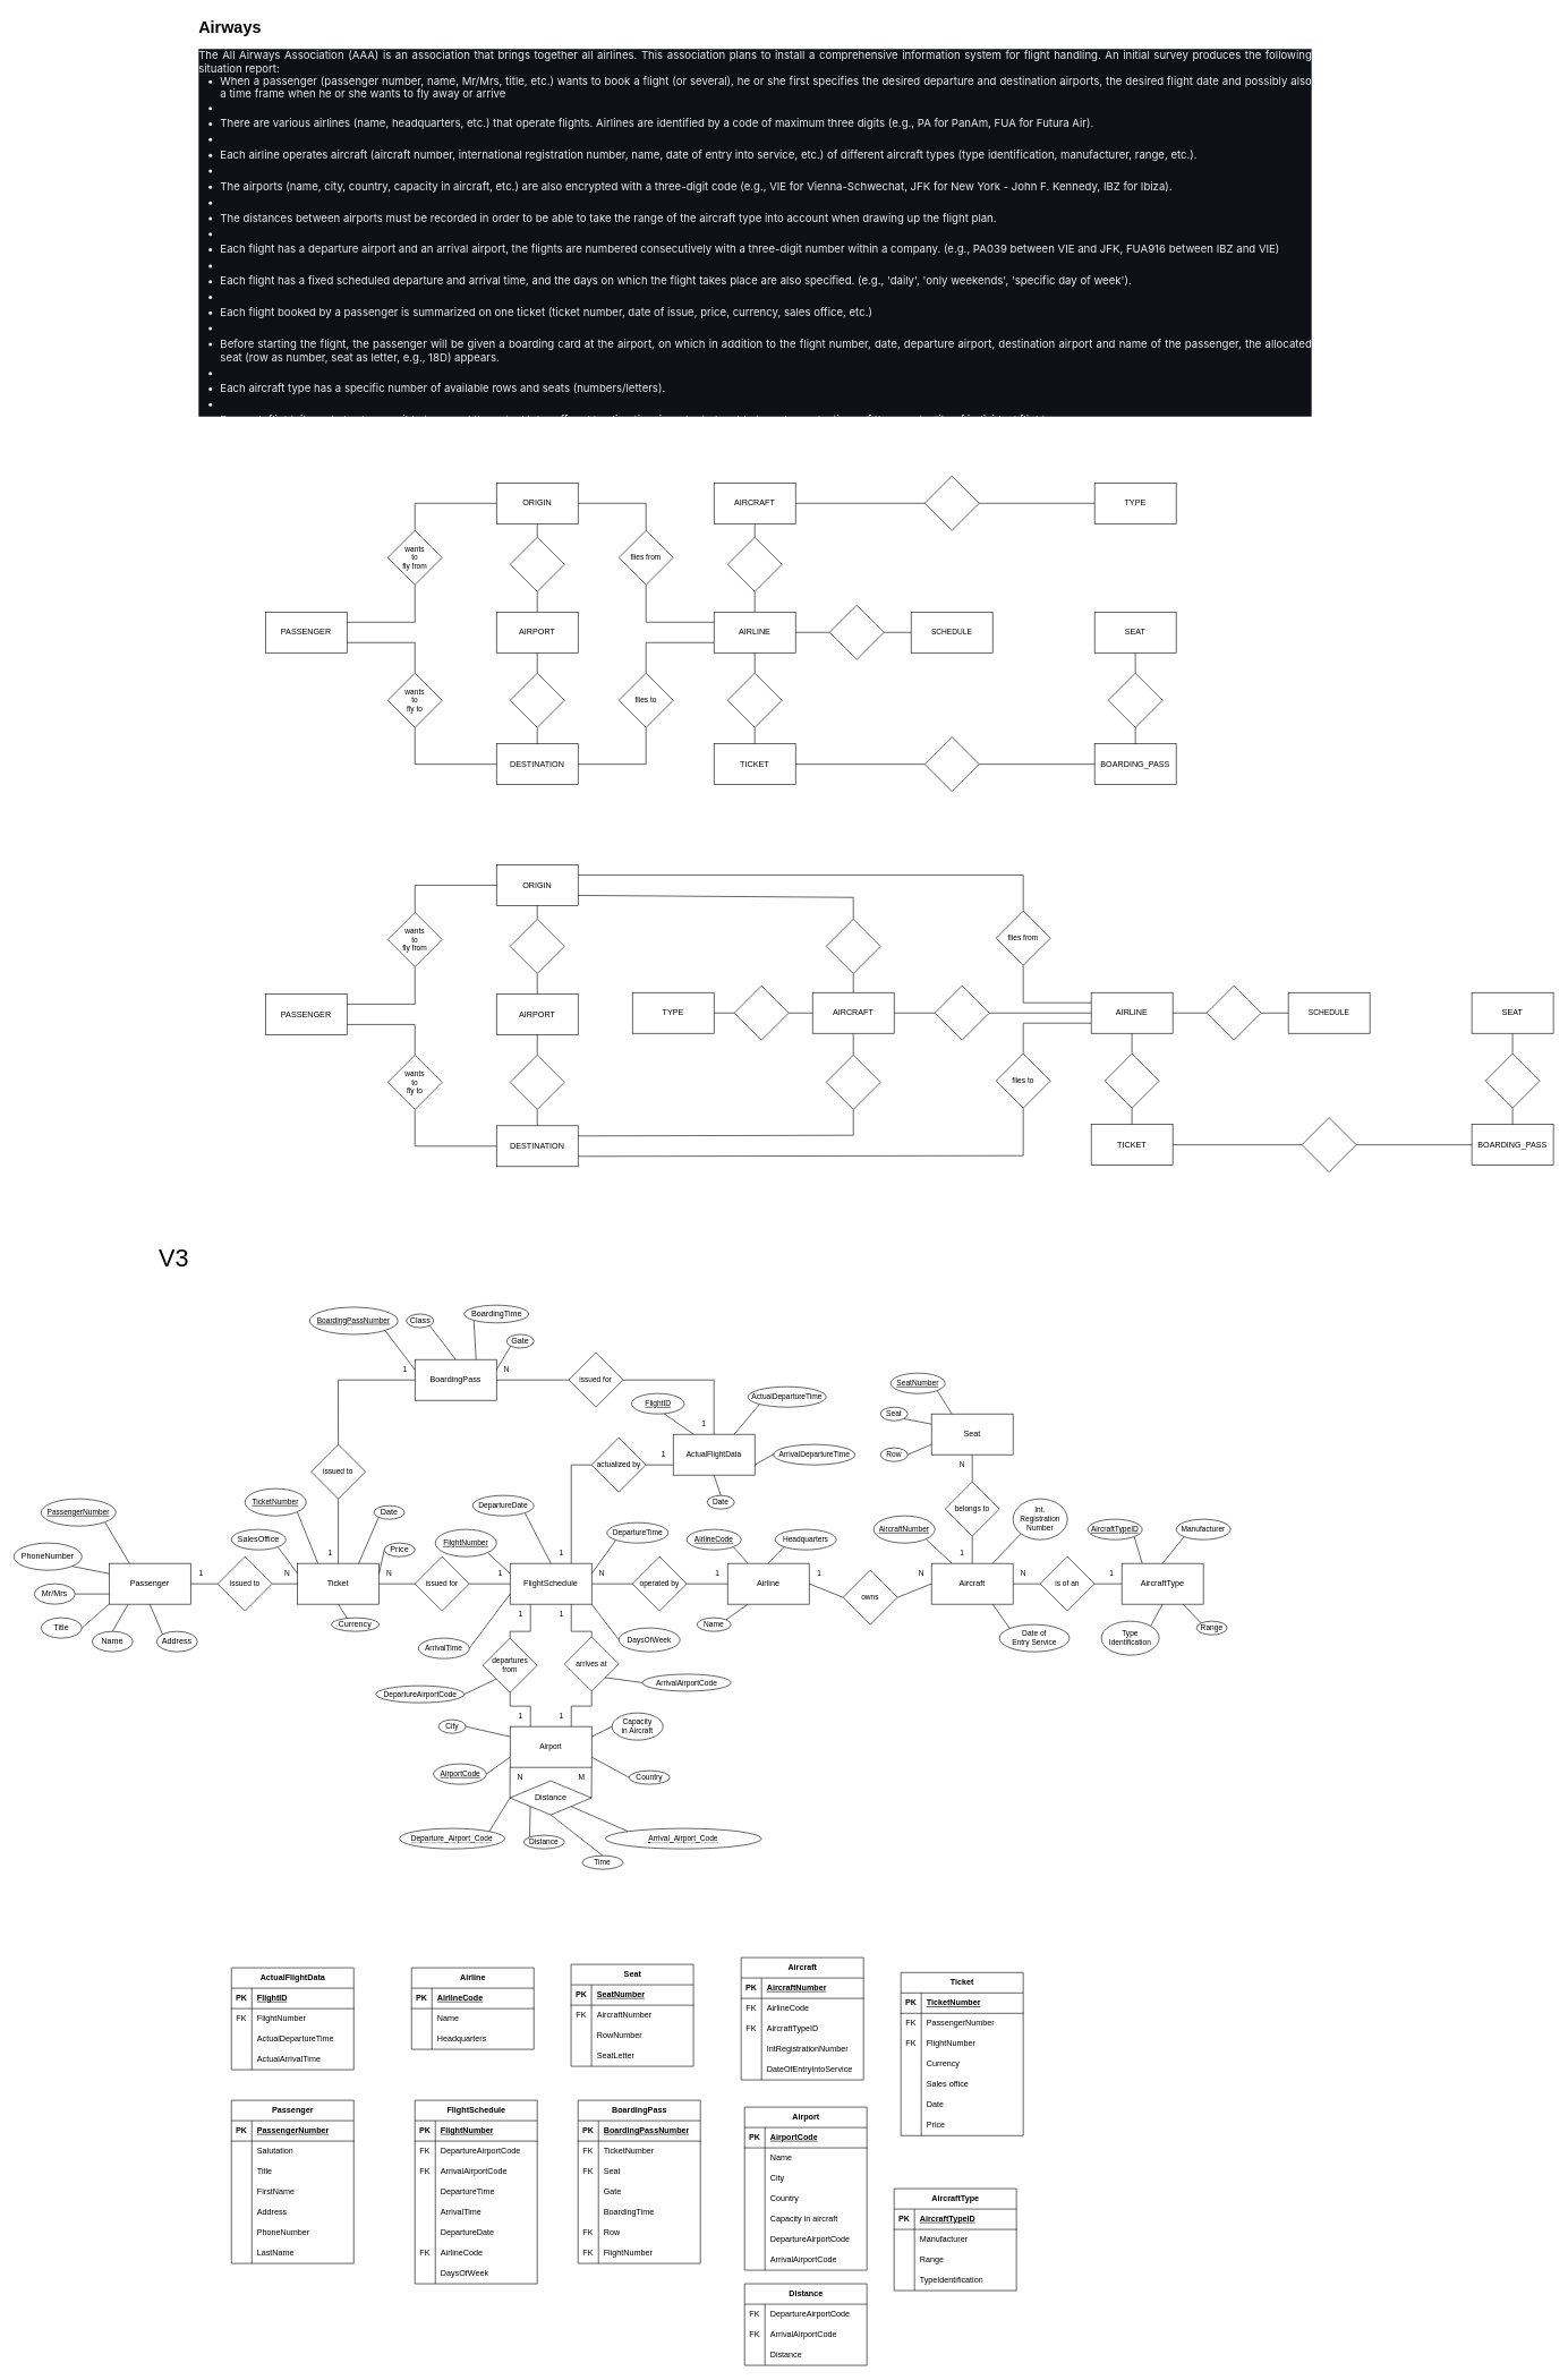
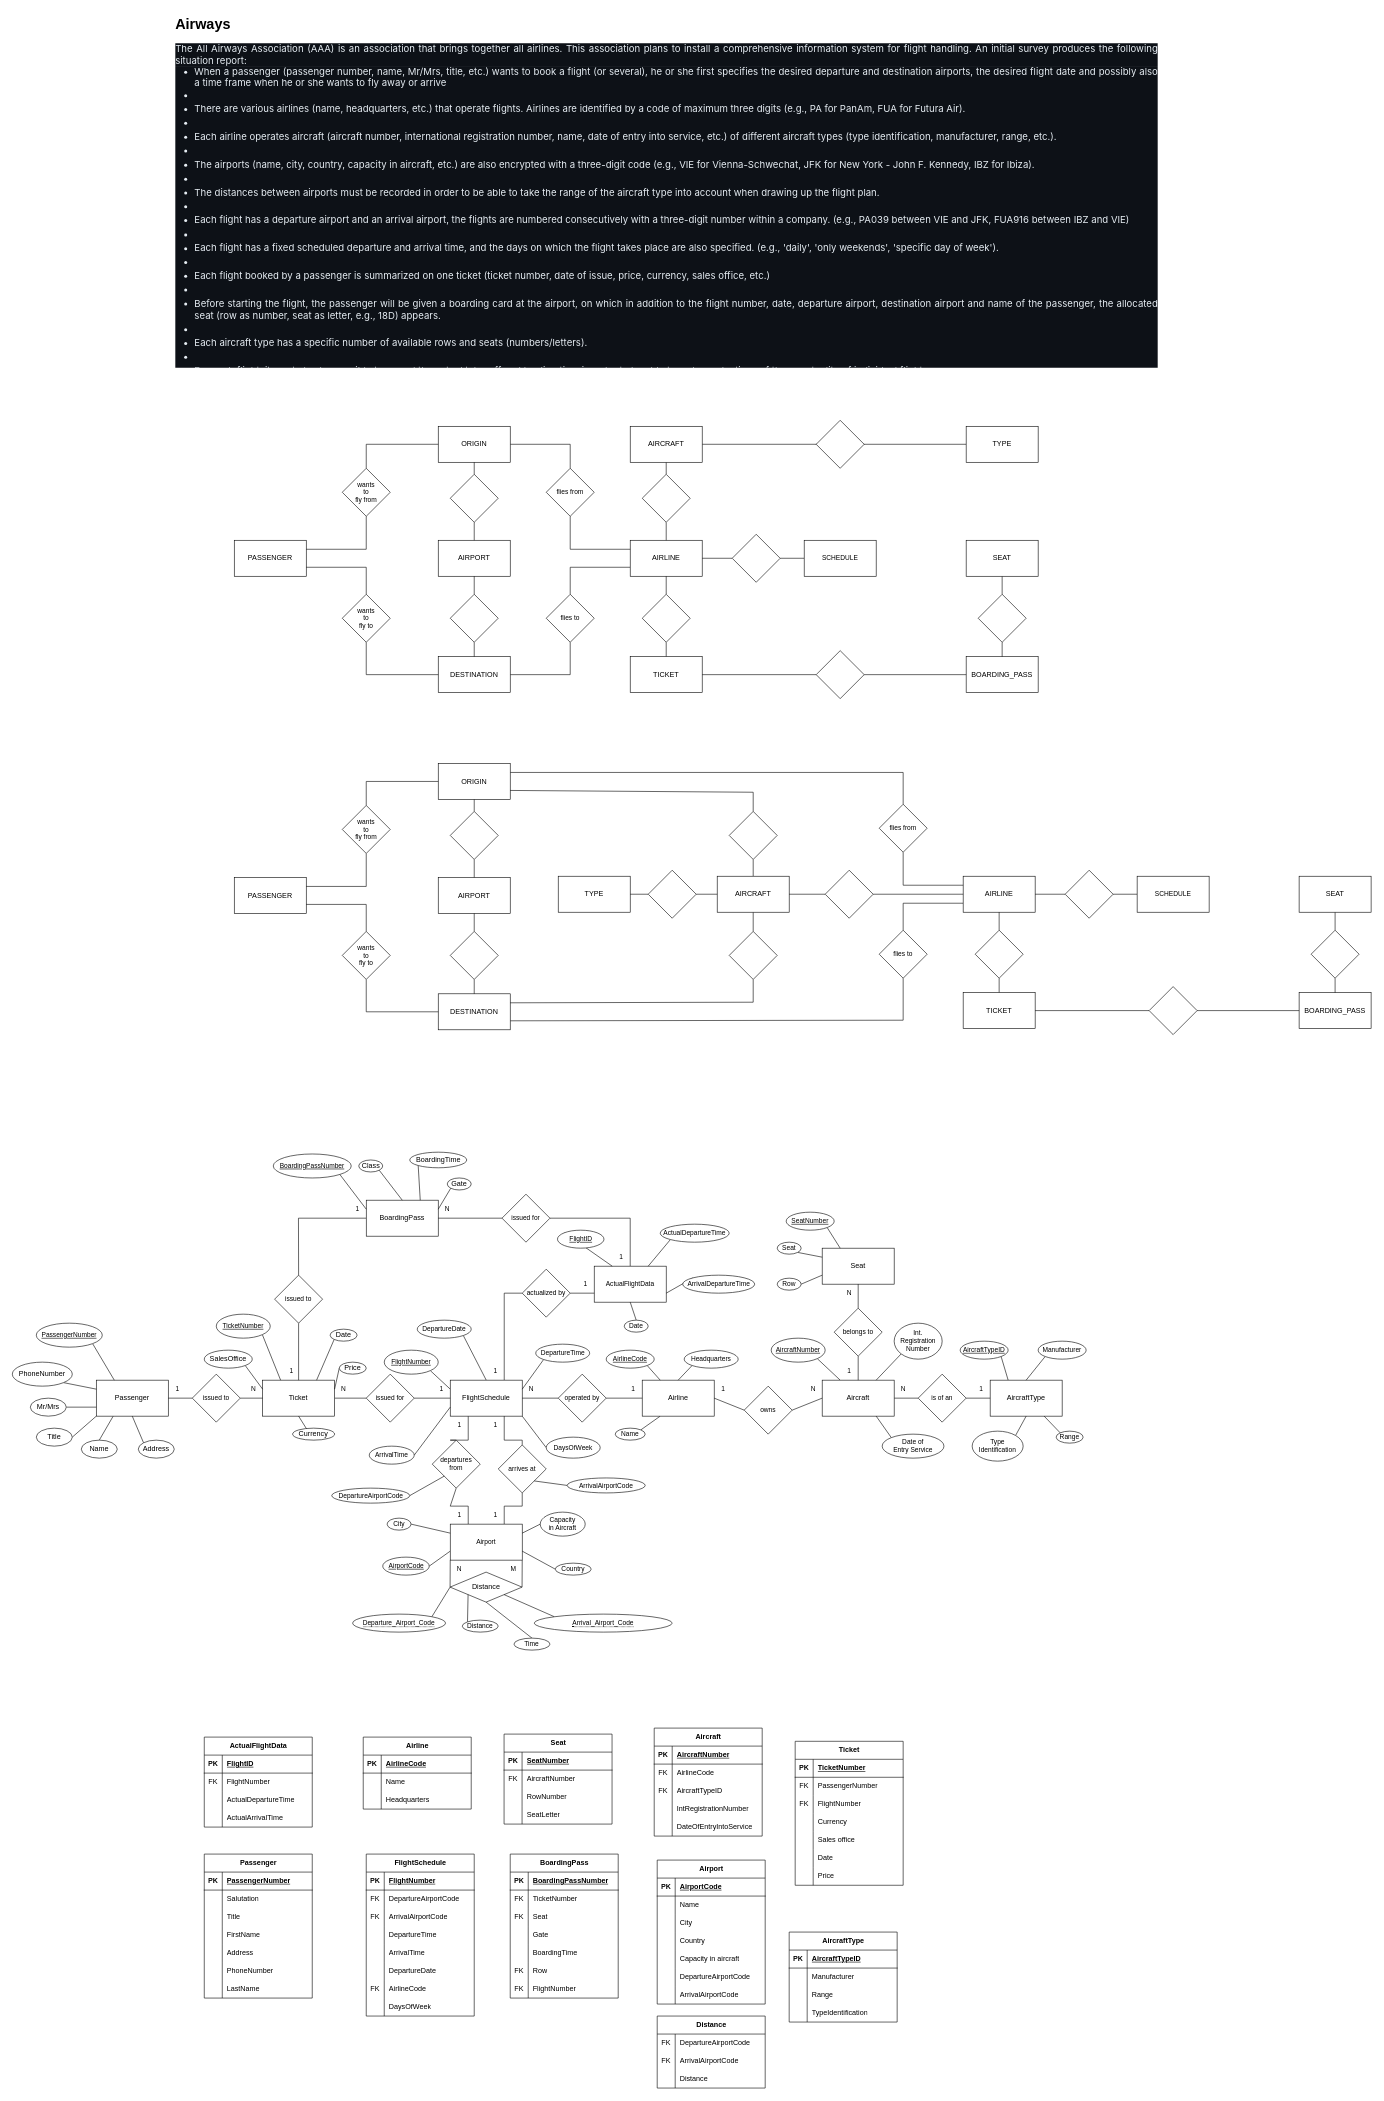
- <mxCell id="322" value="&lt;font style=&quot;font-size: 36px;&quot;&gt;V3&lt;/font&gt;" style="text;html=1;align=center;verticalAlign=middle;resizable=0;points=[];autosize=1;strokeColor=none;fillColor=none;fontFamily=Helvetica;fontSize=11;labelBackgroundColor=none;" parent="1" vertex="1"><mxGeometry x="220" y="1820" width="70" height="60" as="geometry" /></mxCell>
- <mxCell id="308" value="departures&lt;br&gt;from" style="rhombus;whiteSpace=wrap;html=1;fontFamily=Helvetica;fontSize=11;labelBackgroundColor=none;" parent="1" vertex="1"><mxGeometry x="710" y="2410" width="80" height="80" as="geometry" /></mxCell>
+ <mxCell id="308" value="departures&lt;br&gt;from" style="rhombus;whiteSpace=wrap;html=1;fontFamily=Helvetica;fontSize=11;labelBackgroundColor=none;" parent="1" vertex="1"><mxGeometry x="720" y="2400" width="80" height="80" as="geometry" /></mxCell>
